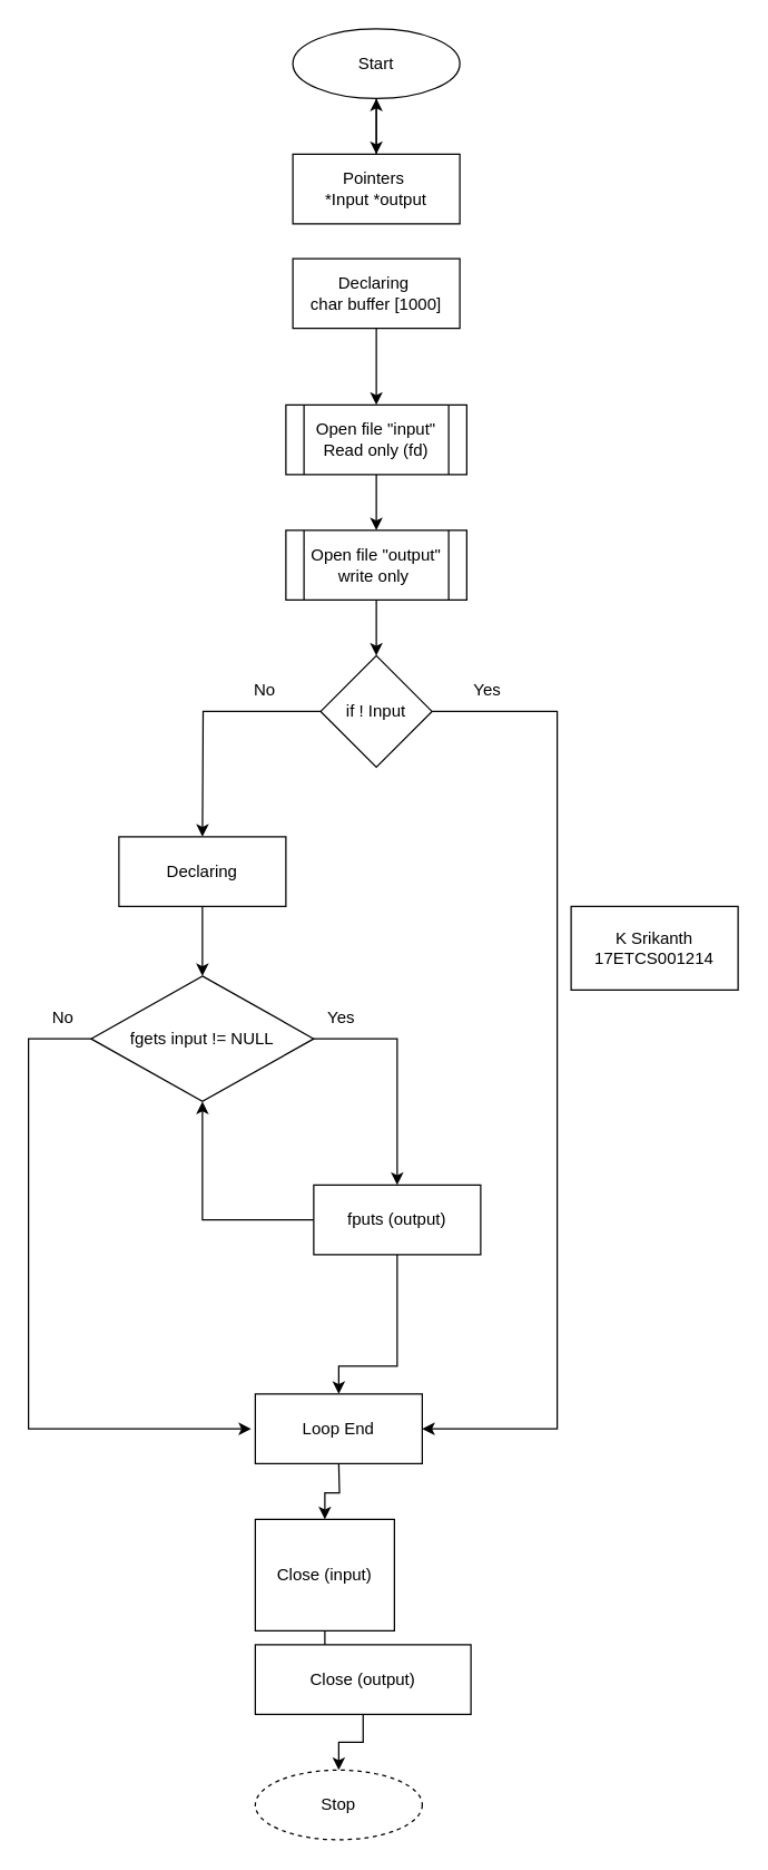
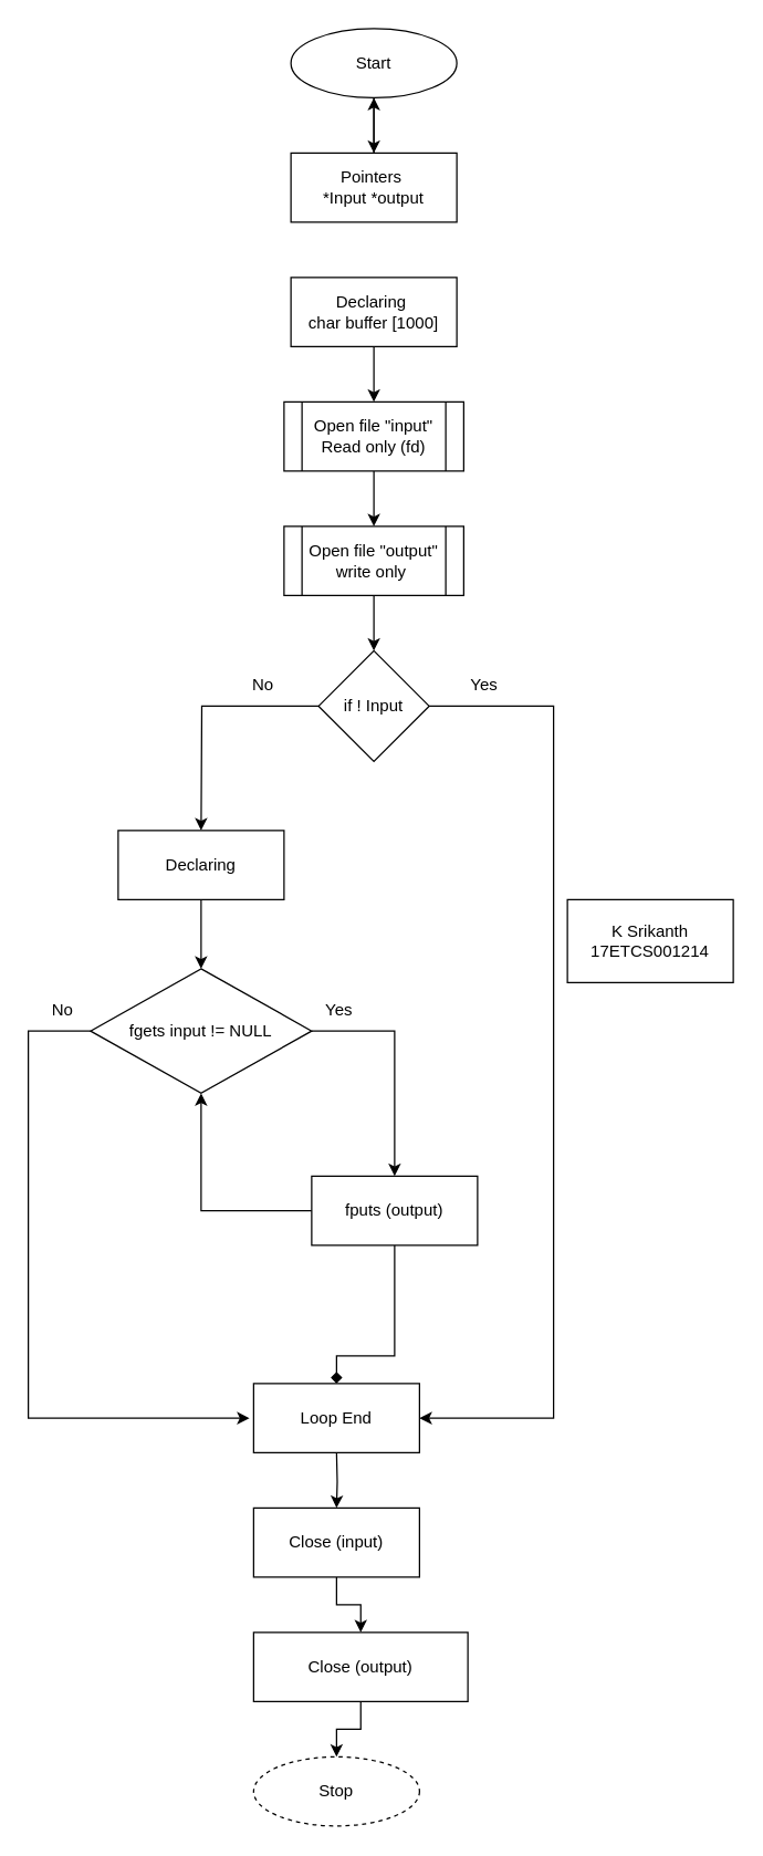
- <mxCell id="18" value="Declaring&amp;nbsp;&lt;br&gt;char buffer [1000]" style="rounded=0;whiteSpace=wrap;html=1;" vertex="1" parent="1"><mxGeometry x="210" y="185" width="120" height="50" as="geometry" /></mxCell>
+ <mxCell id="18" value="Declaring&amp;nbsp;&lt;br&gt;char buffer [1000]" style="rounded=0;whiteSpace=wrap;html=1;" vertex="1" parent="1"><mxGeometry x="210" y="200" width="120" height="50" as="geometry" /></mxCell>
- <mxCell id="28" style="edgeStyle=orthogonalEdgeStyle;rounded=0;orthogonalLoop=1;jettySize=auto;html=1;entryX=0.5;entryY=0;entryDx=0;entryDy=0;" edge="1" parent="1" source="30" target="22"><mxGeometry relative="1" as="geometry"><Array as="points"><mxPoint x="285" y="980" /><mxPoint x="243" y="980" /></Array></mxGeometry></mxCell>
+ <mxCell id="28" style="edgeStyle=orthogonalEdgeStyle;rounded=0;orthogonalLoop=1;jettySize=auto;html=1;entryX=0.5;entryY=0;entryDx=0;entryDy=0;endArrow=diamond;" edge="1" parent="1" source="30" target="22"><mxGeometry relative="1" as="geometry"><Array as="points"><mxPoint x="285" y="980" /><mxPoint x="243" y="980" /></Array></mxGeometry></mxCell>
- <mxCell id="12" value="Close (input)" style="rounded=0;whiteSpace=wrap;html=1;" vertex="1" parent="1"><mxGeometry x="183" y="1090" width="100" height="80" as="geometry" /></mxCell>
+ <mxCell id="12" value="Close (input)" style="rounded=0;whiteSpace=wrap;html=1;" vertex="1" parent="1"><mxGeometry x="183" y="1090" width="120" height="50" as="geometry" /></mxCell>
